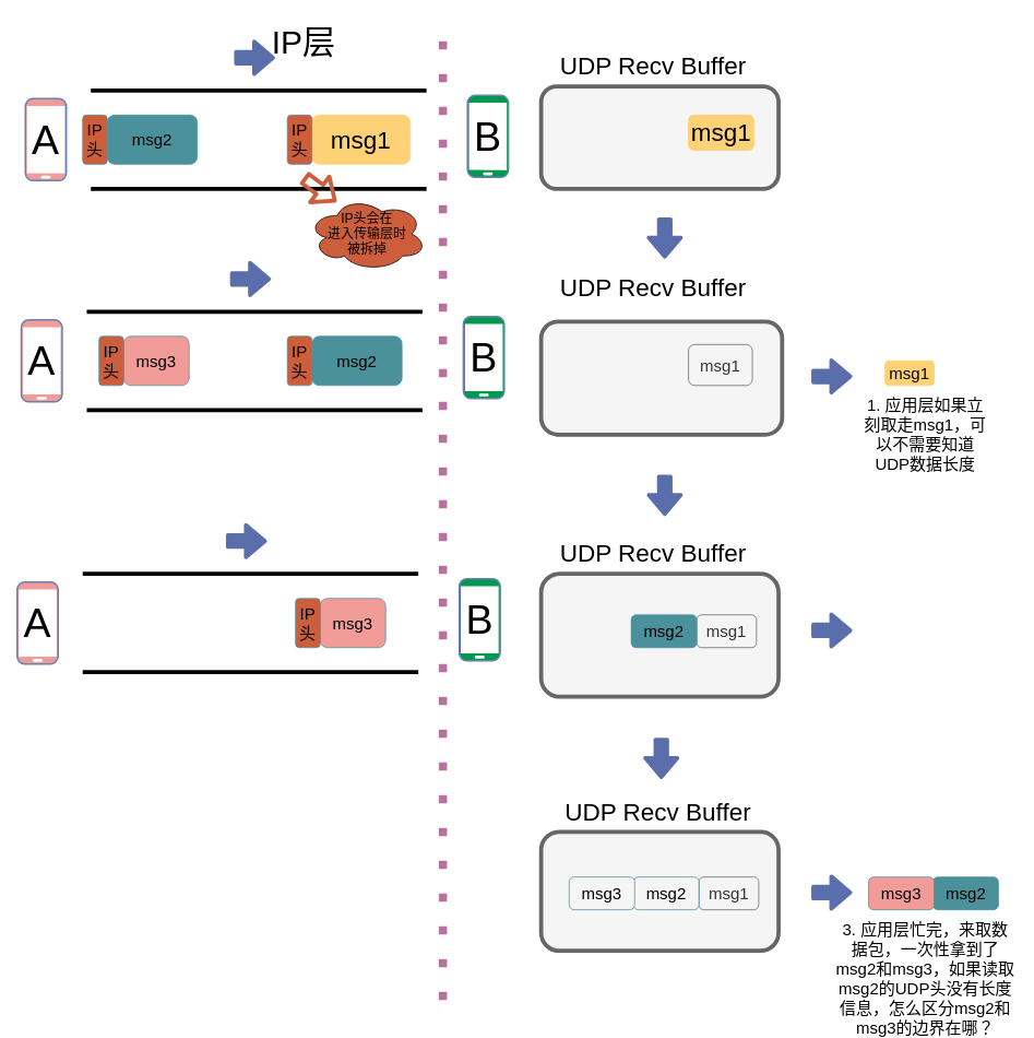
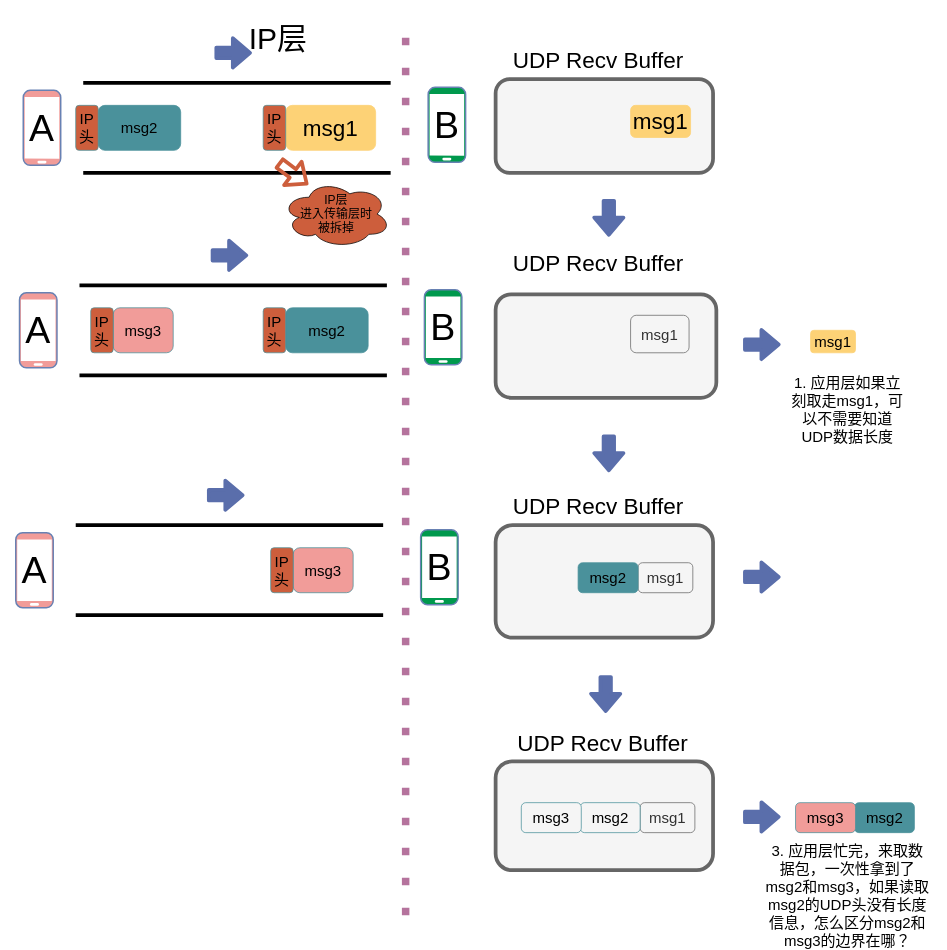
- <mxCell id="60" value="&lt;font style=&quot;font-size: 16px&quot;&gt;IP头会在&lt;br&gt;进入传输层时&lt;br&gt;被拆掉&lt;/font&gt;" style="ellipse;shape=cloud;whiteSpace=wrap;html=1;fillColor=#CD5E3C;" vertex="1" parent="1"><mxGeometry x="375" y="240" width="145" height="90" as="geometry" /></mxCell>
+ <mxCell id="60" value="&lt;font style=&quot;font-size: 16px&quot;&gt;IP层&lt;br&gt;进入传输层时&lt;br&gt;被拆掉&lt;/font&gt;" style="ellipse;shape=cloud;whiteSpace=wrap;html=1;fillColor=#CD5E3C;" vertex="1" parent="1"><mxGeometry x="375" y="240" width="145" height="90" as="geometry" /></mxCell>
- <mxCell id="43" value="&lt;font style=&quot;font-size: 20px&quot;&gt;1. 应用层如果立刻取走msg1，可以不需要知道UDP数据长度&lt;/font&gt;" style="text;html=1;strokeColor=none;fillColor=none;align=center;verticalAlign=middle;whiteSpace=wrap;rounded=0;" parent="1" vertex="1"><mxGeometry x="1047.5" y="480" width="162.5" height="100" as="geometry" /></mxCell>
+ <mxCell id="43" value="&lt;font style=&quot;font-size: 20px&quot;&gt;1. 应用层如果立刻取走msg1，可以不需要知道UDP数据长度&lt;/font&gt;" style="text;html=1;strokeColor=none;fillColor=none;align=center;verticalAlign=middle;whiteSpace=wrap;rounded=0;" parent="1" vertex="1"><mxGeometry x="1047.5" y="495" width="162.5" height="100" as="geometry" /></mxCell>
